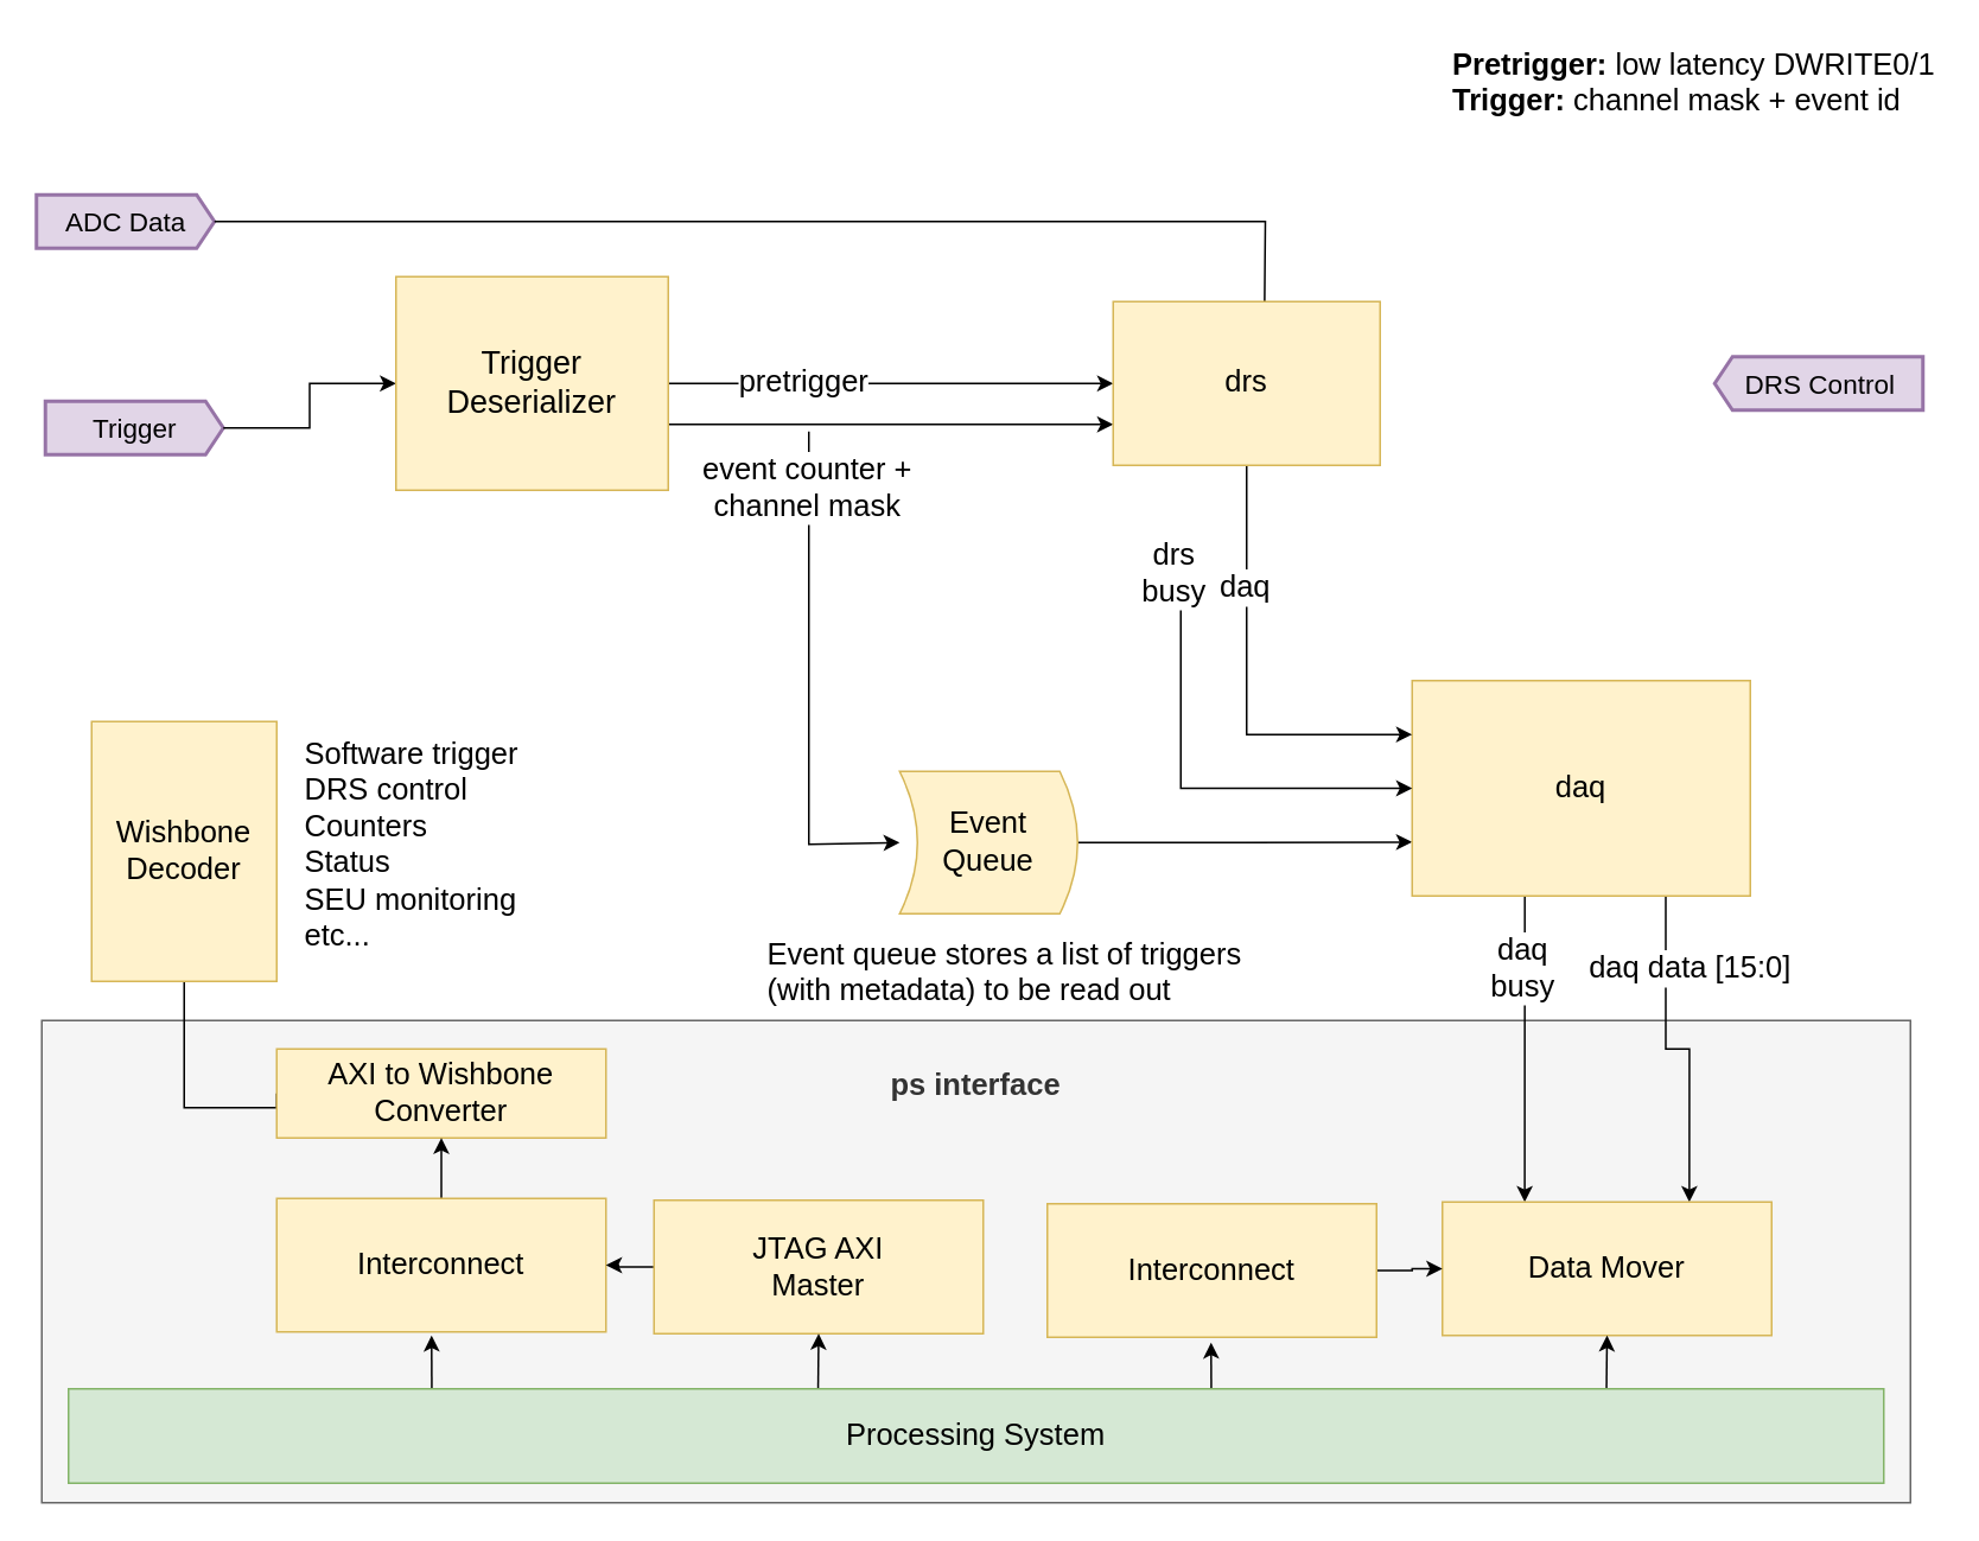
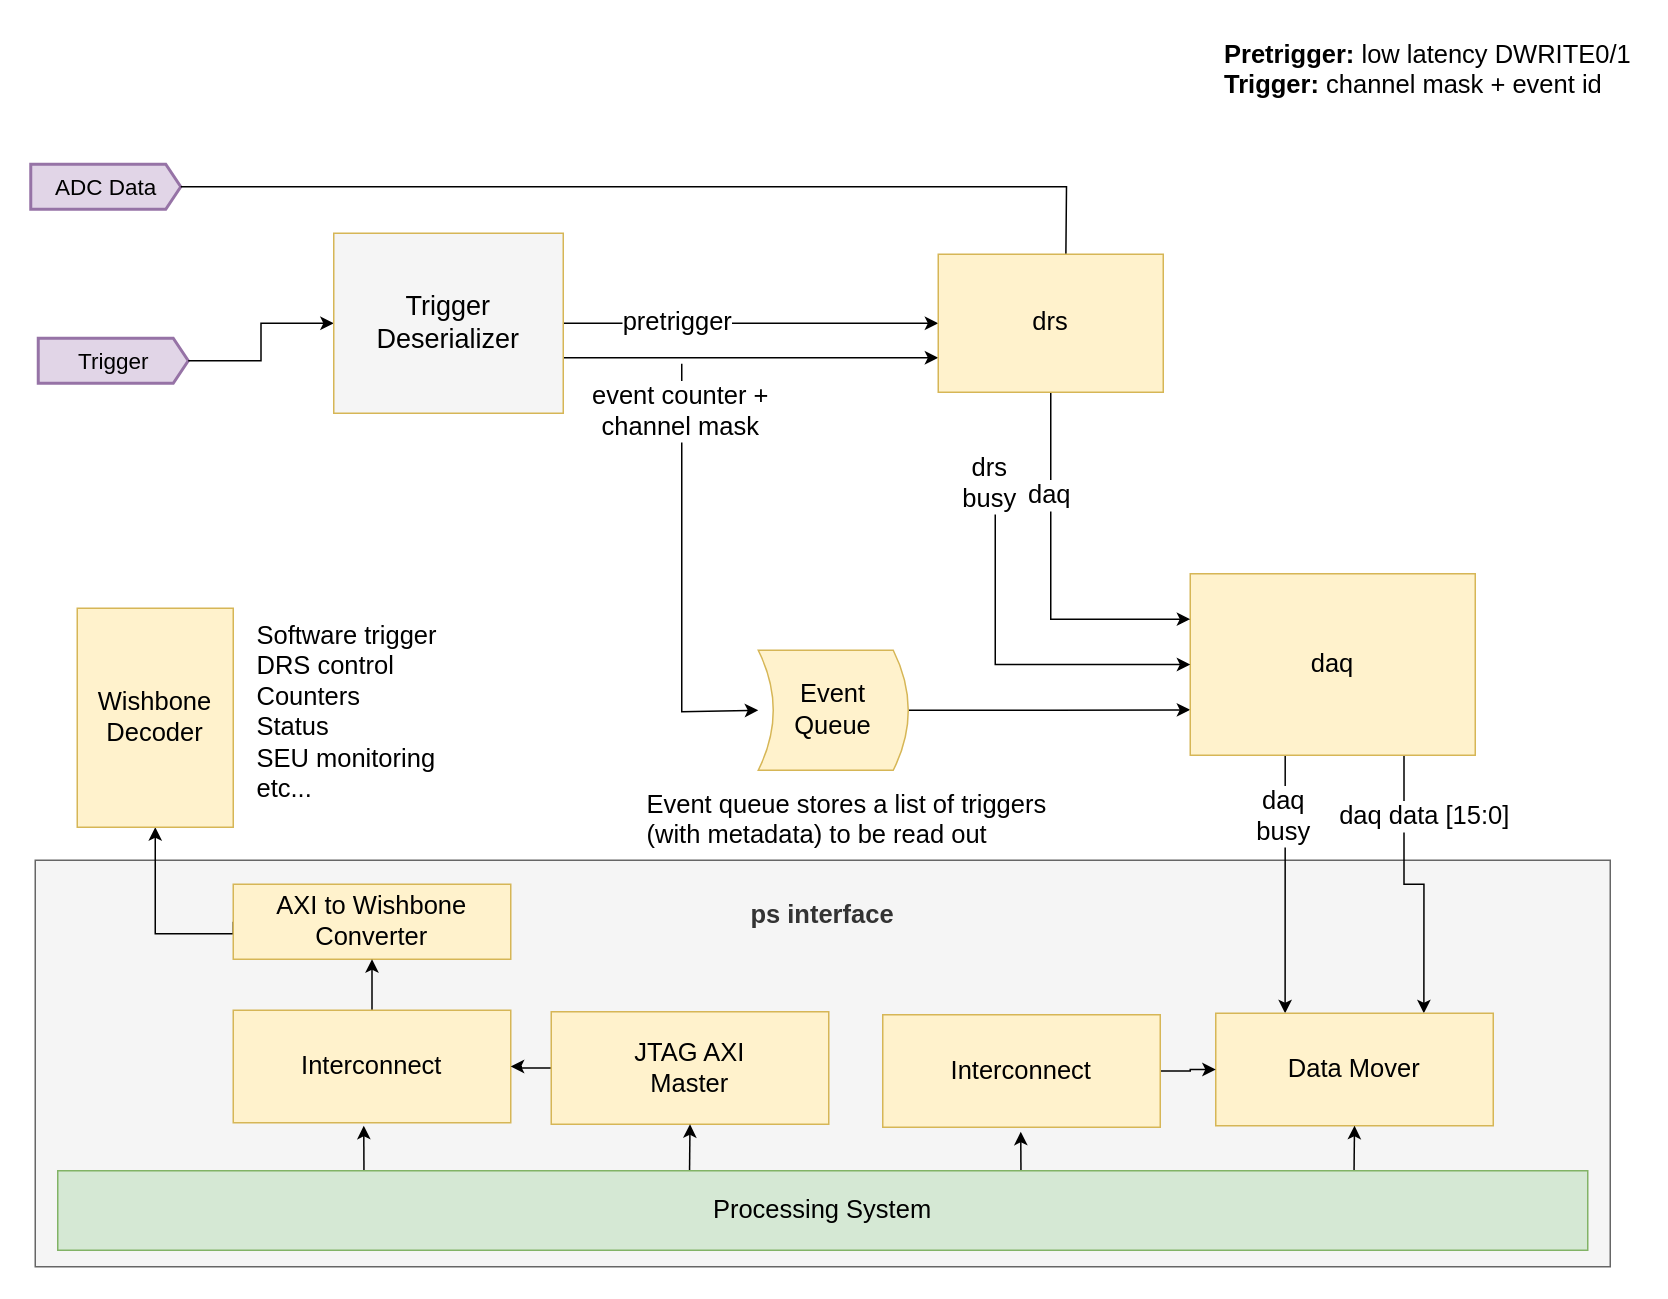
- <mxCell id="39" value="&lt;font style=&quot;font-size: 18px&quot;&gt;Trigger Deserializer&lt;br&gt;&lt;/font&gt;" style="rounded=0;whiteSpace=wrap;html=1;fillColor=#fff2cc;strokeColor=#d6b656;" parent="1" vertex="1"><mxGeometry x="222" y="155" width="153" height="120" as="geometry" /></mxCell>
+ <mxCell id="39" value="&lt;font style=&quot;font-size: 18px&quot;&gt;Trigger Deserializer&lt;br&gt;&lt;/font&gt;" style="rounded=0;whiteSpace=wrap;html=1;fillColor=#f5f5f5;strokeColor=#d6b656;" parent="1" vertex="1"><mxGeometry x="222" y="155" width="153" height="120" as="geometry" /></mxCell>
- <mxCell id="19" value="&lt;font style=&quot;font-size: 15px&quot;&gt;DRS Control&lt;/font&gt;" style="html=1;shadow=0;dashed=0;align=center;verticalAlign=middle;shape=mxgraph.arrows2.arrow;dy=0;dx=10;notch=0;direction=west;strokeColor=#9673a6;strokeWidth=2;fillColor=#e1d5e7;" parent="1" vertex="1"><mxGeometry x="963" y="200" width="117" height="30" as="geometry" /></mxCell>
- <mxCell id="14" style="edgeStyle=orthogonalEdgeStyle;rounded=0;orthogonalLoop=1;jettySize=auto;html=1;exitX=0;exitY=0.5;exitDx=0;exitDy=0;startArrow=none;startFill=0;fontSize=17;entryX=0.5;entryY=1;entryDx=0;entryDy=0;endArrow=none;" parent="1" source="15" target="29" edge="1"><mxGeometry relative="1" as="geometry"><Array as="points"><mxPoint x="103" y="622" /></Array></mxGeometry></mxCell>
+ <mxCell id="14" style="edgeStyle=orthogonalEdgeStyle;rounded=0;orthogonalLoop=1;jettySize=auto;html=1;exitX=0;exitY=0.5;exitDx=0;exitDy=0;startArrow=none;startFill=0;fontSize=17;entryX=0.5;entryY=1;entryDx=0;entryDy=0;" parent="1" source="15" target="29" edge="1"><mxGeometry relative="1" as="geometry"><Array as="points"><mxPoint x="103" y="622" /></Array></mxGeometry></mxCell>
